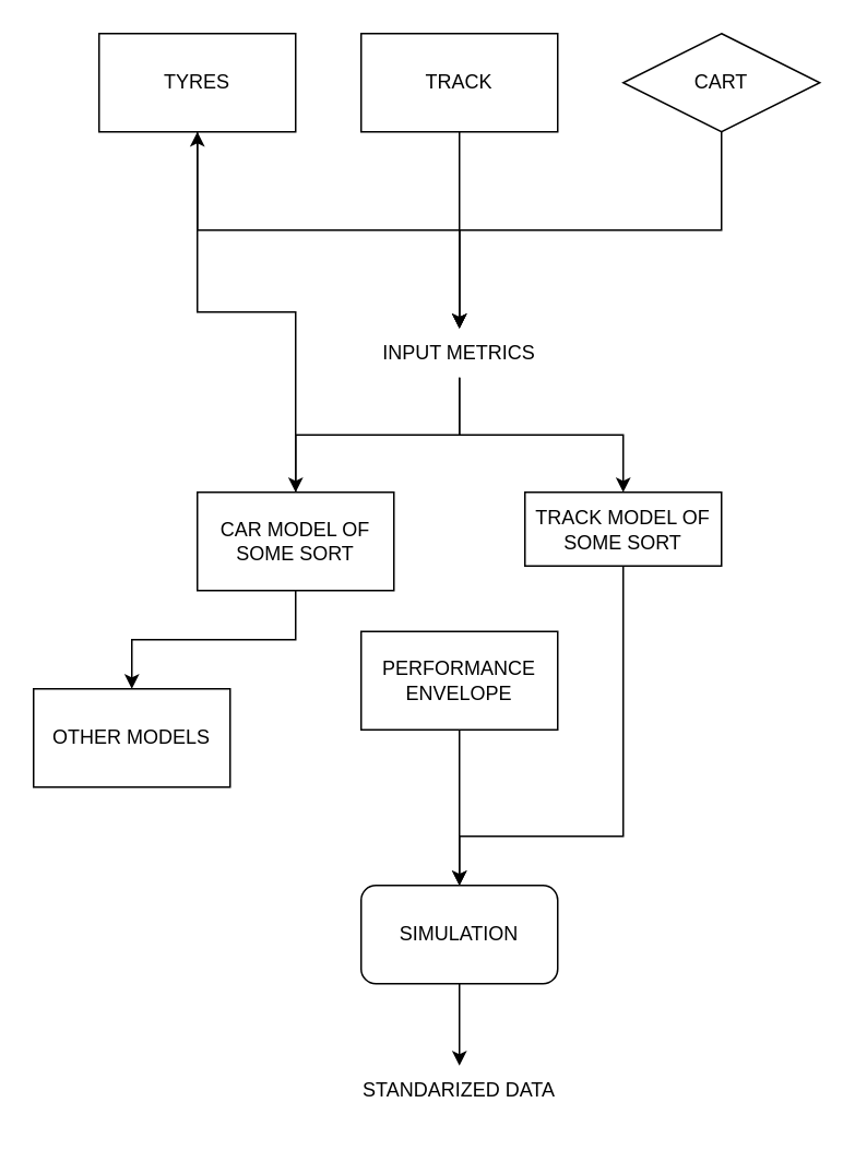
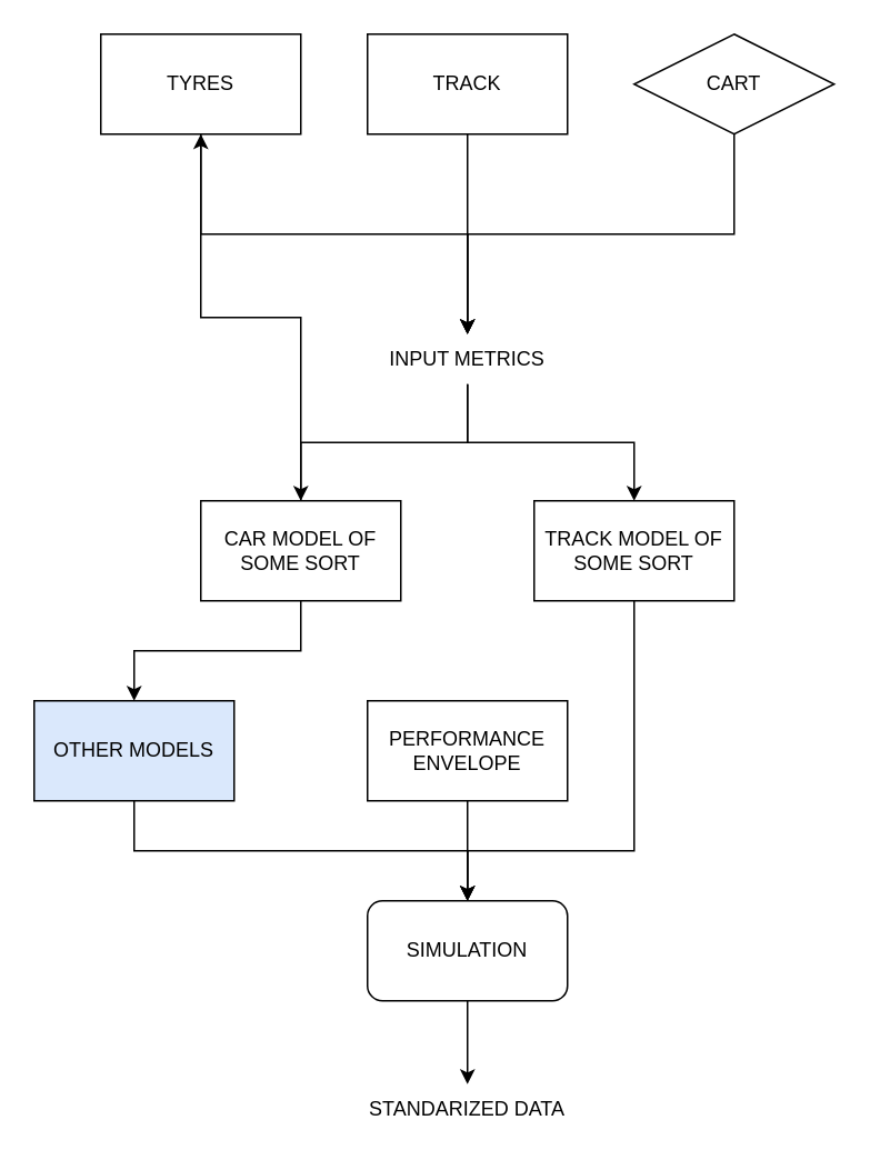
- <mxCell id="15" value="TRACK MODEL OF SOME SORT" style="whiteSpace=wrap;html=1;" vertex="1" parent="1"><mxGeometry x="320" y="300" width="120" height="45" as="geometry" /></mxCell>
+ <mxCell id="15" value="TRACK MODEL OF SOME SORT" style="whiteSpace=wrap;html=1;" vertex="1" parent="1"><mxGeometry x="320" y="300" width="120" height="60" as="geometry" /></mxCell>
- <mxCell id="17" value="PERFORMANCE ENVELOPE" style="whiteSpace=wrap;html=1;" vertex="1" parent="1"><mxGeometry x="220" y="385" width="120" height="60" as="geometry" /></mxCell>
+ <mxCell id="17" value="PERFORMANCE ENVELOPE" style="whiteSpace=wrap;html=1;" vertex="1" parent="1"><mxGeometry x="220" y="420" width="120" height="60" as="geometry" /></mxCell>
- <mxCell id="19" value="OTHER MODELS" style="whiteSpace=wrap;html=1;" vertex="1" parent="1"><mxGeometry x="20" y="420" width="120" height="60" as="geometry" /></mxCell>
+ <mxCell id="19" value="OTHER MODELS" style="whiteSpace=wrap;html=1;fillColor=#dae8fc;" vertex="1" parent="1"><mxGeometry x="20" y="420" width="120" height="60" as="geometry" /></mxCell>
+ <mxCell id="18" style="edgeStyle=orthogonalEdgeStyle;rounded=0;orthogonalLoop=1;jettySize=auto;html=1;entryX=0.5;entryY=0;entryDx=0;entryDy=0;exitX=0.5;exitY=1;exitDx=0;exitDy=0;" edge="1" parent="1" source="19" target="21"><mxGeometry relative="1" as="geometry" /></mxCell>
